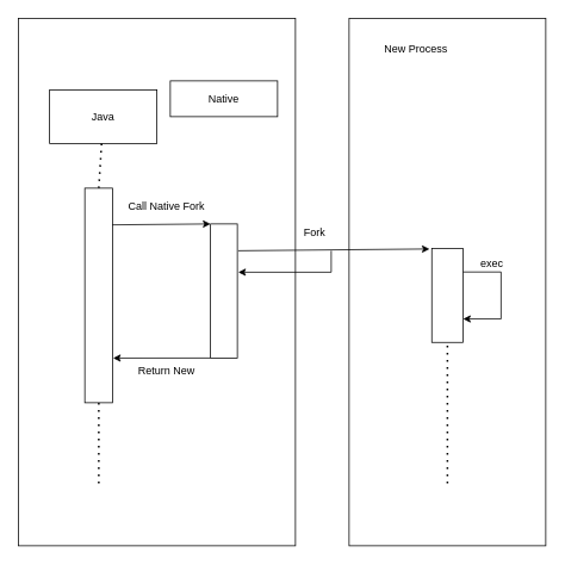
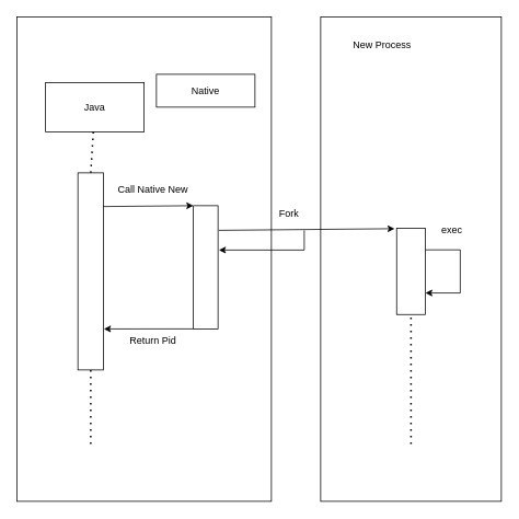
- <mxCell id="10" value="Call Native Fork" style="rounded=0;whiteSpace=wrap;html=1;fillColor=none;strokeColor=none;" vertex="1" parent="1"><mxGeometry x="126" y="200" width="120" height="60" as="geometry" /></mxCell>
+ <mxCell id="10" value="Call Native New" style="rounded=0;whiteSpace=wrap;html=1;fillColor=none;strokeColor=none;" vertex="1" parent="1"><mxGeometry x="126" y="200" width="120" height="60" as="geometry" /></mxCell>
- <mxCell id="20" value="exec" style="text;html=1;strokeColor=none;fillColor=none;align=center;verticalAlign=middle;whiteSpace=wrap;rounded=0;" vertex="1" parent="1"><mxGeometry x="530" y="285" width="40" height="20" as="geometry" /></mxCell>
+ <mxCell id="20" value="exec" style="text;html=1;strokeColor=none;fillColor=none;align=center;verticalAlign=middle;whiteSpace=wrap;rounded=0;" vertex="1" parent="1"><mxGeometry x="530" y="270" width="40" height="20" as="geometry" /></mxCell>
- <mxCell id="12" value="Return New" style="text;html=1;strokeColor=none;fillColor=none;align=center;verticalAlign=middle;whiteSpace=wrap;rounded=0;" vertex="1" parent="1"><mxGeometry x="121" y="400" width="130" height="30" as="geometry" /></mxCell>
+ <mxCell id="12" value="Return Pid" style="text;html=1;strokeColor=none;fillColor=none;align=center;verticalAlign=middle;whiteSpace=wrap;rounded=0;" vertex="1" parent="1"><mxGeometry x="121" y="400" width="130" height="30" as="geometry" /></mxCell>
